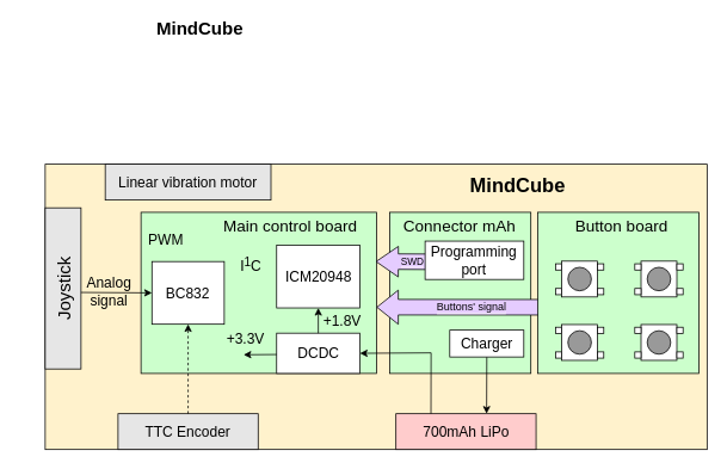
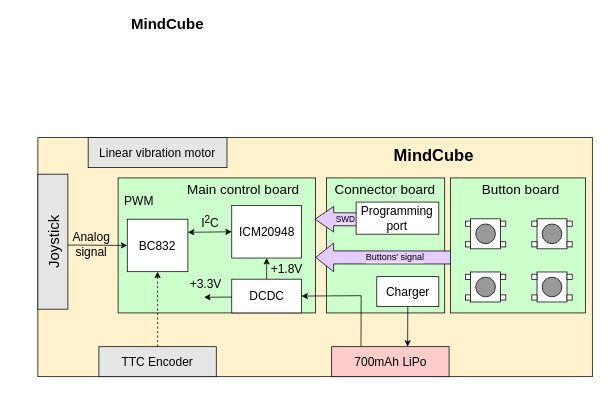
- <mxCell id="18" value="&lt;font style=&quot;font-size: 18px&quot;&gt;Connector mAh&lt;/font&gt;" style="text;html=1;strokeColor=none;fillColor=none;align=center;verticalAlign=middle;whiteSpace=wrap;rounded=0;" parent="1" vertex="1"><mxGeometry x="432.48" y="241.74" width="162.44" height="20" as="geometry" /></mxCell>
+ <mxCell id="18" value="&lt;font style=&quot;font-size: 18px&quot;&gt;Connector board&lt;/font&gt;" style="text;html=1;strokeColor=none;fillColor=none;align=center;verticalAlign=middle;whiteSpace=wrap;rounded=0;" parent="1" vertex="1"><mxGeometry x="432.48" y="241.74" width="162.44" height="20" as="geometry" /></mxCell>
- <mxCell id="15" value="&lt;span style=&quot;font-size: 16px&quot;&gt;I&lt;sup&gt;1&lt;/sup&gt;C&lt;/span&gt;" style="text;html=1;strokeColor=none;fillColor=none;align=center;verticalAlign=middle;whiteSpace=wrap;rounded=0;" parent="1" vertex="1"><mxGeometry x="259.76" y="285.36" width="40" height="20" as="geometry" /></mxCell>
+ <mxCell id="15" value="&lt;span style=&quot;font-size: 16px&quot;&gt;I&lt;sup&gt;2&lt;/sup&gt;C&lt;/span&gt;" style="text;html=1;strokeColor=none;fillColor=none;align=center;verticalAlign=middle;whiteSpace=wrap;rounded=0;" parent="1" vertex="1"><mxGeometry x="259.76" y="285.36" width="40" height="20" as="geometry" /></mxCell>
+ <mxCell id="14" value="" style="endArrow=classic;startArrow=classic;html=1;exitX=1;exitY=0.25;exitDx=0;exitDy=0;entryX=0;entryY=0.5;entryDx=0;entryDy=0;" parent="1" source="10" target="13" edge="1"><mxGeometry width="50" height="50" relative="1" as="geometry"><mxPoint x="500" y="401.74" as="sourcePoint" /><mxPoint x="550" y="351.74" as="targetPoint" /></mxGeometry></mxCell>
- <mxCell id="27" value="&lt;span style=&quot;font-size: 16px&quot;&gt;Charger&lt;/span&gt;" style="rounded=1;whiteSpace=wrap;html=1;arcSize=0;" parent="1" vertex="1"><mxGeometry x="501.89" y="368.35" width="82.68" height="30" as="geometry" /></mxCell>
+ <mxCell id="27" value="&lt;span style=&quot;font-size: 16px&quot;&gt;Charger&lt;/span&gt;" style="rounded=1;whiteSpace=wrap;html=1;arcSize=0;" parent="1" vertex="1"><mxGeometry x="501.89" y="368.35" width="82.68" height="40" as="geometry" /></mxCell>
